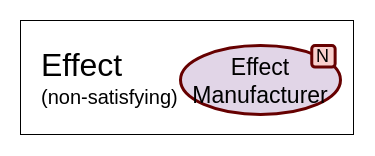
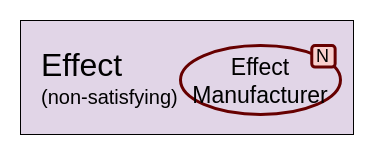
- <mxCell id="2" value="&lt;font style=&quot;font-size: 32px;&quot;&gt;Effect&lt;/font&gt;&lt;div&gt;&lt;span style=&quot;background-color: initial; font-size: 20px;&quot;&gt;(non-satisfying)&lt;/span&gt;&lt;/div&gt;" style="rounded=0;whiteSpace=wrap;html=1;align=left;fontSize=12;spacingLeft=19;" parent="1" vertex="1"><mxGeometry x="20" y="20" width="333" height="114" as="geometry" /></mxCell>
+ <mxCell id="2" value="&lt;font style=&quot;font-size: 32px;&quot;&gt;Effect&lt;/font&gt;&lt;div&gt;&lt;span style=&quot;background-color: initial; font-size: 20px;&quot;&gt;(non-satisfying)&lt;/span&gt;&lt;/div&gt;" style="rounded=0;whiteSpace=wrap;html=1;align=left;fontSize=12;spacingLeft=19;fillColor=#e1d5e7;" parent="1" vertex="1"><mxGeometry x="20" y="20" width="333" height="114" as="geometry" /></mxCell>
